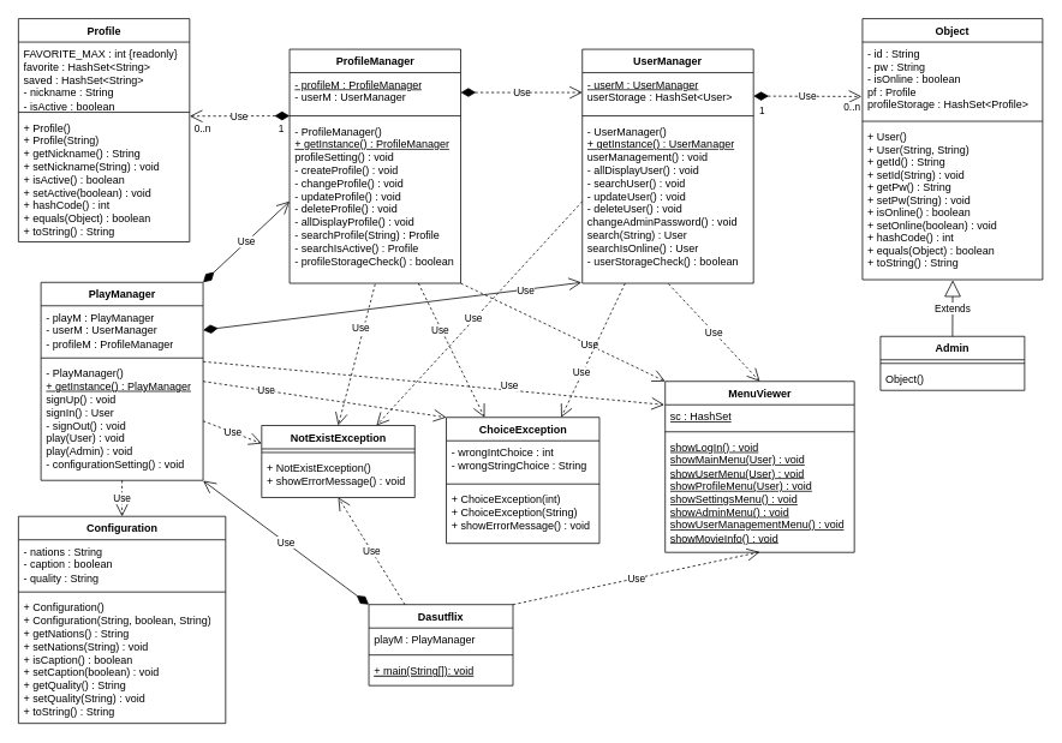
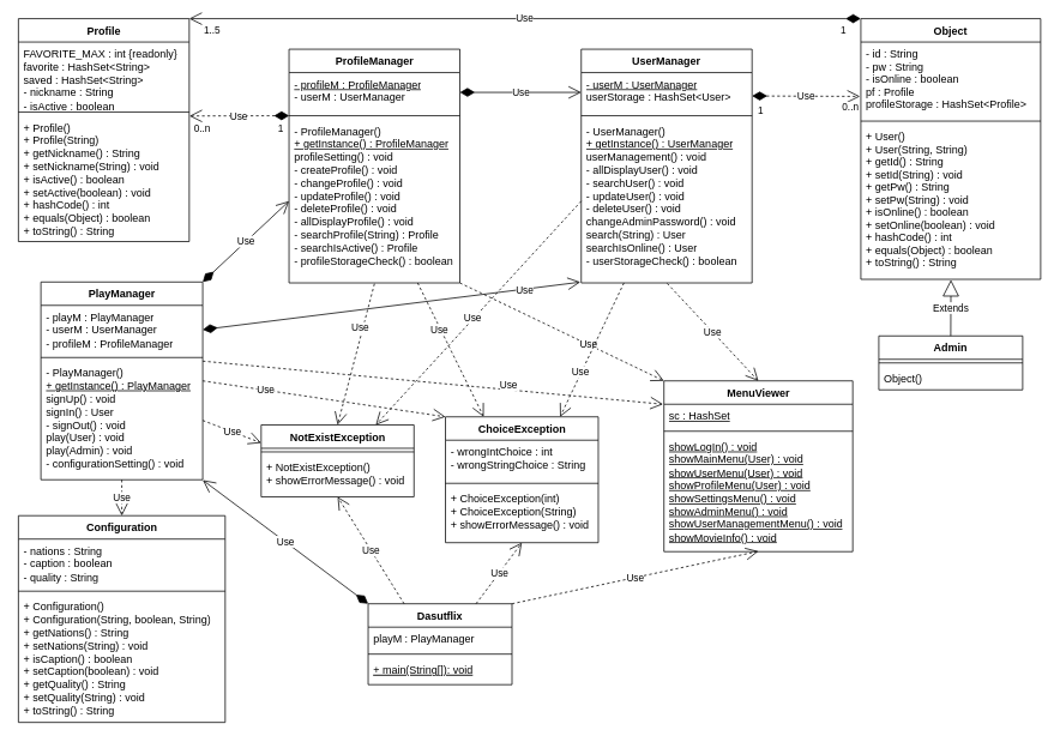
+ <mxCell id="57" value="Use" style="endArrow=open;html=1;endSize=12;startArrow=diamondThin;startSize=14;startFill=1;rounded=0;entryX=1;entryY=0;entryDx=0;entryDy=0;exitX=0;exitY=0;exitDx=0;exitDy=0;" parent="1" source="9" target="17" edge="1"><mxGeometry relative="1" as="geometry"><mxPoint x="675" as="sourcePoint" y="-17" /><mxPoint x="705" y="20" as="targetPoint" /></mxGeometry></mxCell>
+ <mxCell id="58" value="1" style="edgeLabel;resizable=0;html=1;align=left;verticalAlign=top;" parent="57" connectable="0" vertex="1"><mxGeometry x="-1" relative="1" as="geometry"><mxPoint x="-24" as="offset" /></mxGeometry></mxCell>
+ <mxCell id="59" value="1..5" style="edgeLabel;resizable=0;html=1;align=right;verticalAlign=top;" parent="57" connectable="0" vertex="1"><mxGeometry x="1" relative="1" as="geometry"><mxPoint x="35" as="offset" /></mxGeometry></mxCell>
- <mxCell id="54" value="Use" style="endArrow=open;html=1;endSize=12;startArrow=diamondThin;startSize=14;startFill=1;rounded=0;exitX=1;exitY=0.5;exitDx=0;exitDy=0;entryX=0;entryY=0.5;entryDx=0;entryDy=0;dashed=1;" parent="1" source="22" target="14" edge="1"><mxGeometry relative="1" as="geometry"><mxPoint x="635" y="36" as="sourcePoint" /><mxPoint x="795" y="36" as="targetPoint" /></mxGeometry></mxCell>
+ <mxCell id="54" value="Use" style="endArrow=open;html=1;endSize=12;startArrow=diamondThin;startSize=14;startFill=1;rounded=0;exitX=1;exitY=0.5;exitDx=0;exitDy=0;entryX=0;entryY=0.5;entryDx=0;entryDy=0;" parent="1" source="22" target="14" edge="1"><mxGeometry relative="1" as="geometry"><mxPoint x="635" y="36" as="sourcePoint" /><mxPoint x="795" y="36" as="targetPoint" /></mxGeometry></mxCell>
+ <mxCell id="63" value="Use" style="endArrow=open;endSize=12;dashed=1;html=1;rounded=0;exitX=0.75;exitY=0;exitDx=0;exitDy=0;entryX=0.5;entryY=1;entryDx=0;entryDy=0;" parent="1" source="2" target="37" edge="1"><mxGeometry width="160" relative="1" as="geometry"><mxPoint x="615" y="683" as="sourcePoint" /><mxPoint x="853" y="607.61" as="targetPoint" /></mxGeometry></mxCell>
